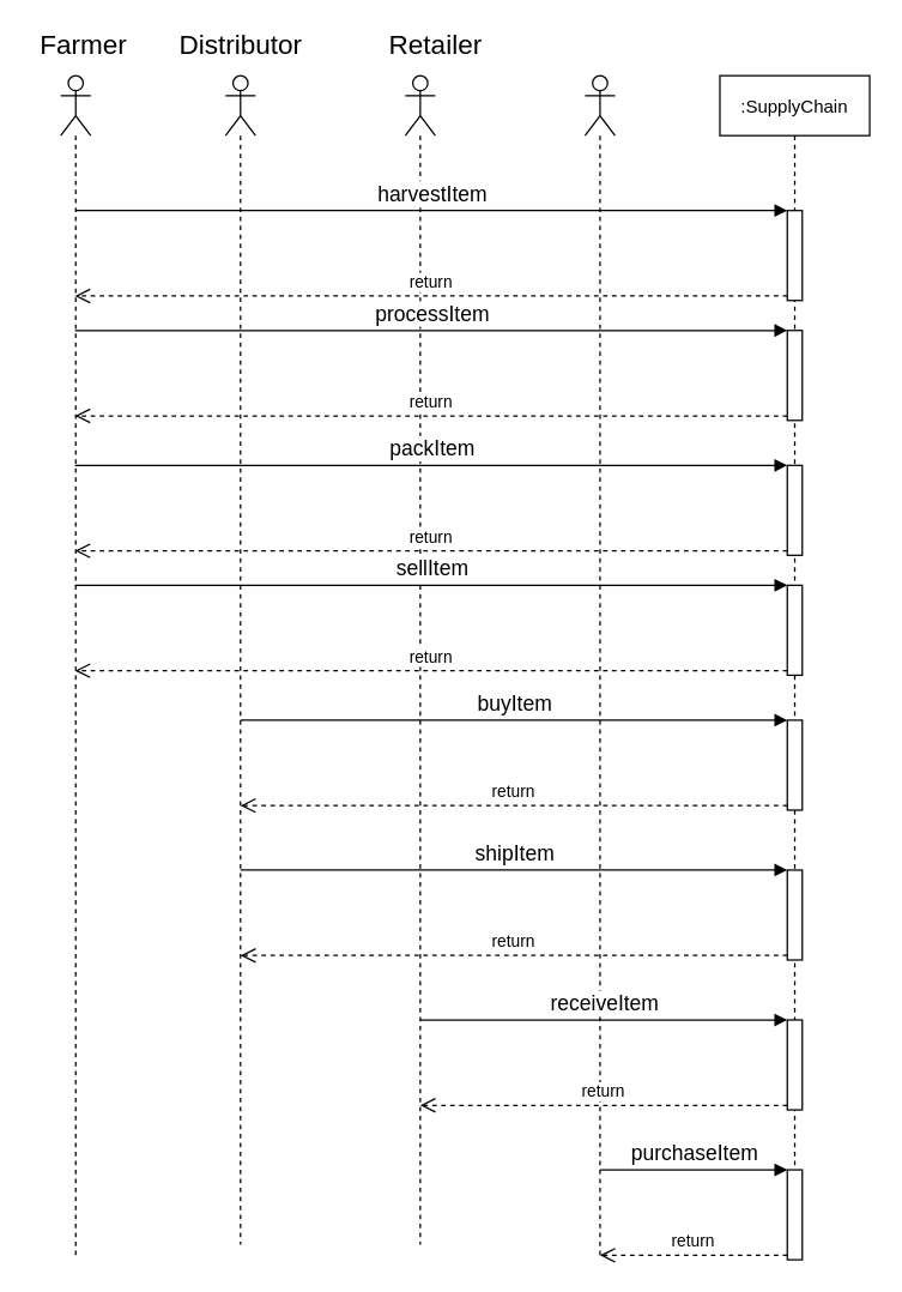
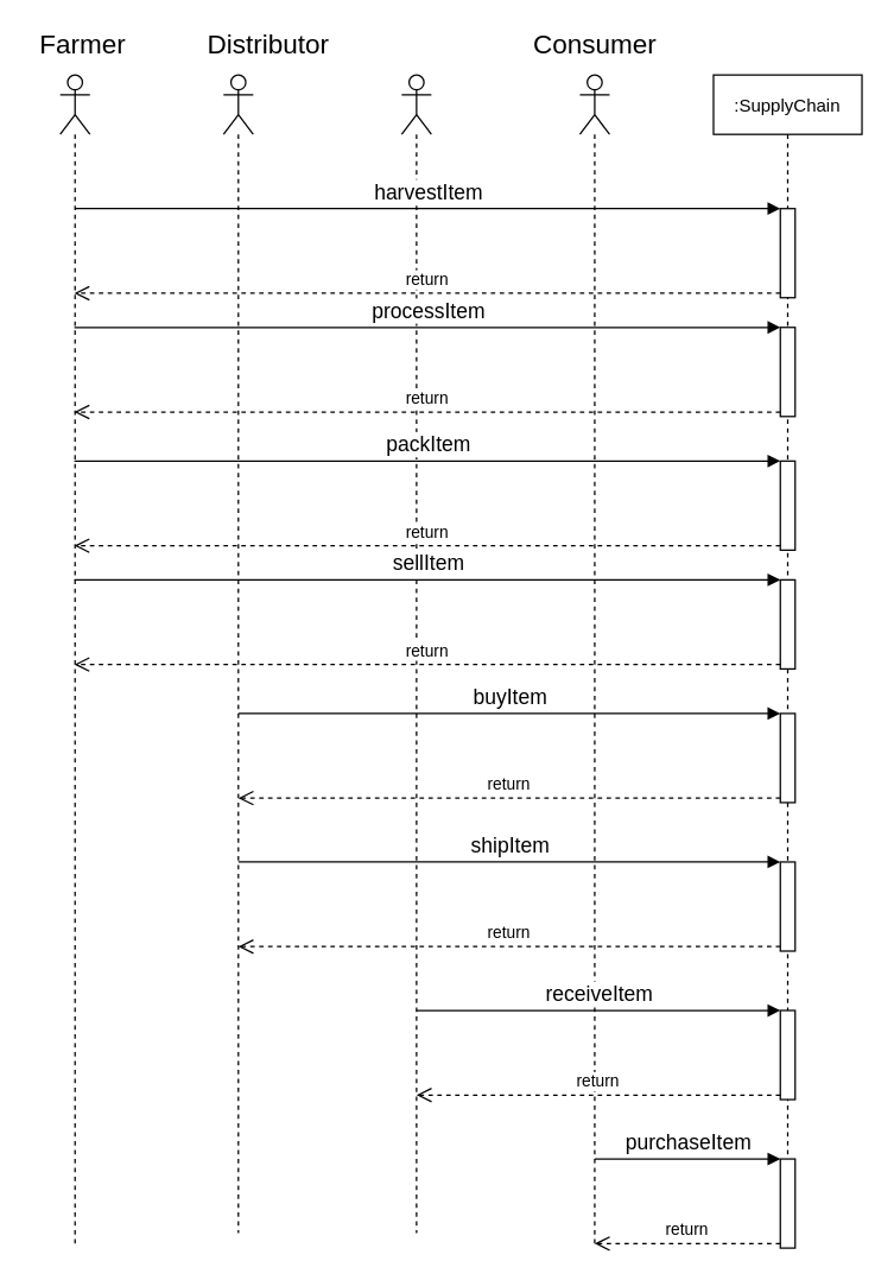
- <mxCell id="11" value="&lt;font style=&quot;font-size: 18px&quot;&gt;Distributor&lt;/font&gt;" style="text;html=1;resizable=0;autosize=1;align=center;verticalAlign=middle;points=[];fillColor=none;strokeColor=none;rounded=0;strokeWidth=6;" vertex="1" parent="1"><mxGeometry x="110" y="20" width="100" height="20" as="geometry" /></mxCell>
+ <mxCell id="11" value="&lt;font style=&quot;font-size: 18px&quot;&gt;Distributor&lt;/font&gt;" style="text;html=1;resizable=0;autosize=1;align=center;verticalAlign=middle;points=[];fillColor=none;strokeColor=none;rounded=0;strokeWidth=6;" vertex="1" parent="1"><mxGeometry x="130" y="20" width="100" height="20" as="geometry" /></mxCell>
- <mxCell id="12" value="&lt;font style=&quot;font-size: 18px&quot;&gt;Retailer&lt;/font&gt;" style="text;html=1;resizable=0;autosize=1;align=center;verticalAlign=middle;points=[];fillColor=none;strokeColor=none;rounded=0;strokeWidth=6;" vertex="1" parent="1"><mxGeometry x="250" y="20" width="80" height="20" as="geometry" /></mxCell>
+ <mxCell id="13" value="&lt;font style=&quot;font-size: 18px&quot;&gt;Consumer&lt;/font&gt;" style="text;html=1;resizable=0;autosize=1;align=center;verticalAlign=middle;points=[];fillColor=none;strokeColor=none;rounded=0;strokeWidth=6;" vertex="1" parent="1"><mxGeometry x="350" y="20" width="100" height="20" as="geometry" /></mxCell>
